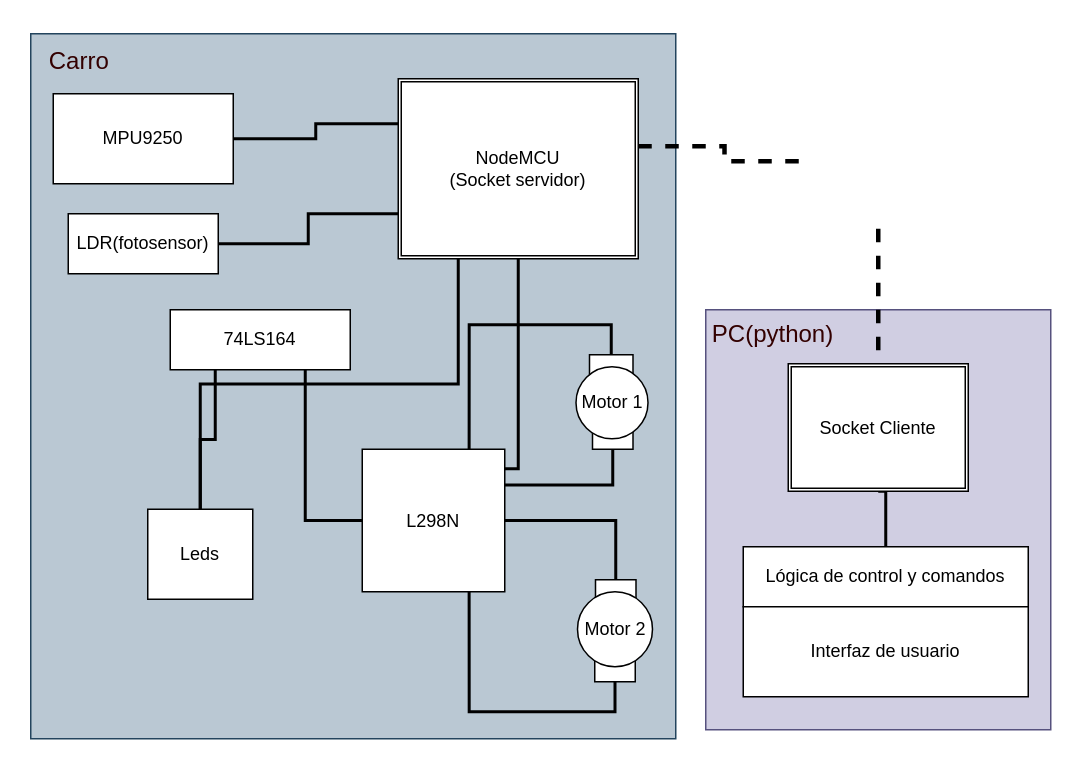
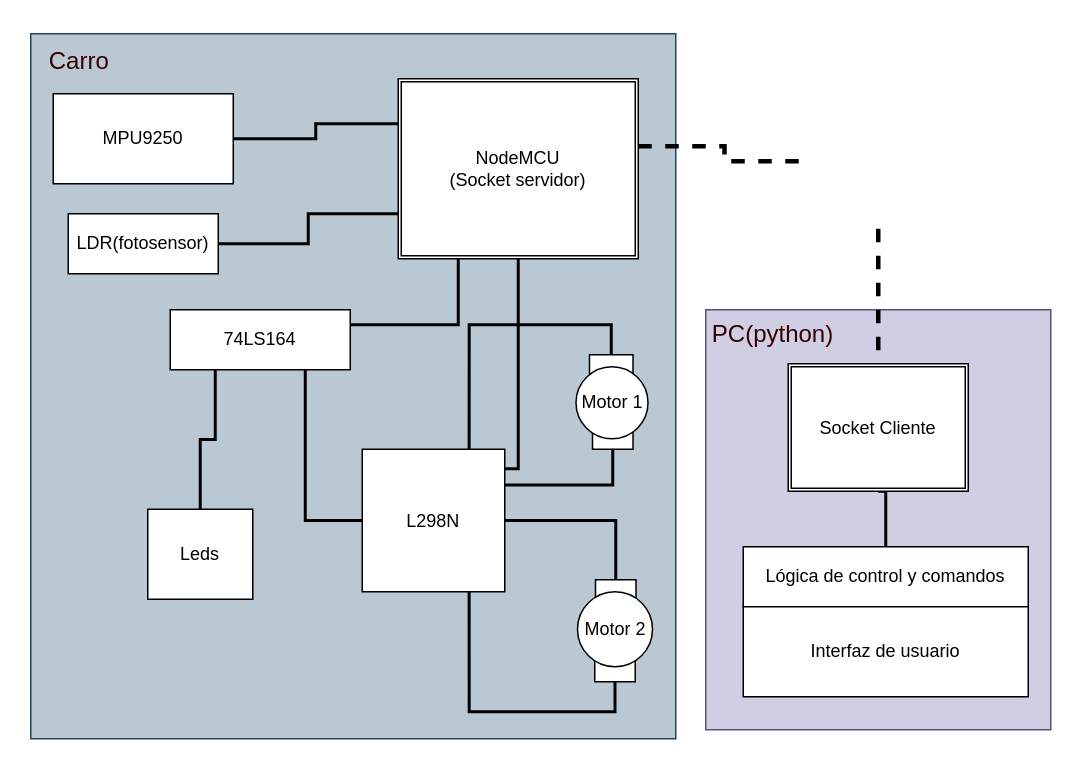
- <mxCell id="9" style="edgeStyle=orthogonalEdgeStyle;rounded=0;orthogonalLoop=1;jettySize=auto;html=1;exitX=0.25;exitY=1;exitDx=0;exitDy=0;endArrow=none;endFill=0;strokeWidth=2;" edge="1" parent="1" source="12" target="18"><mxGeometry relative="1" as="geometry" /></mxCell>
+ <mxCell id="9" style="edgeStyle=orthogonalEdgeStyle;rounded=0;orthogonalLoop=1;jettySize=auto;html=1;exitX=0.25;exitY=1;exitDx=0;exitDy=0;entryX=1;entryY=0.25;entryDx=0;entryDy=0;endArrow=none;endFill=0;strokeWidth=2;" edge="1" parent="1" source="12" target="15"><mxGeometry relative="1" as="geometry" /></mxCell>
